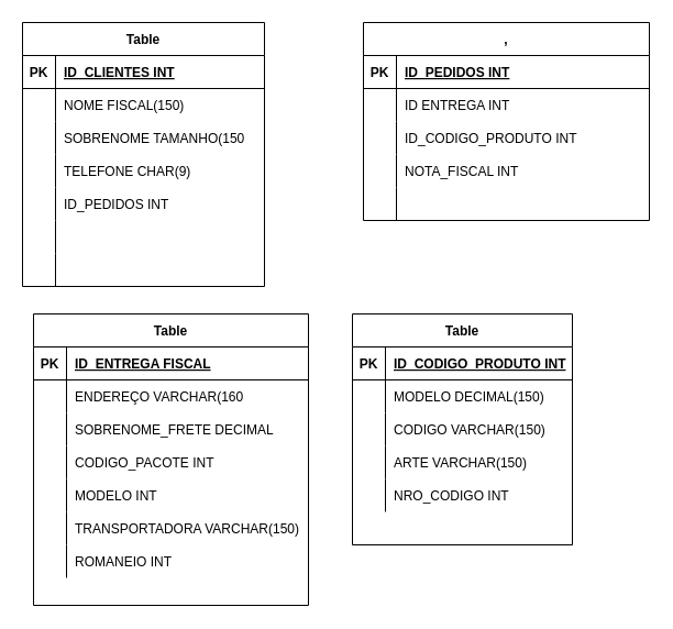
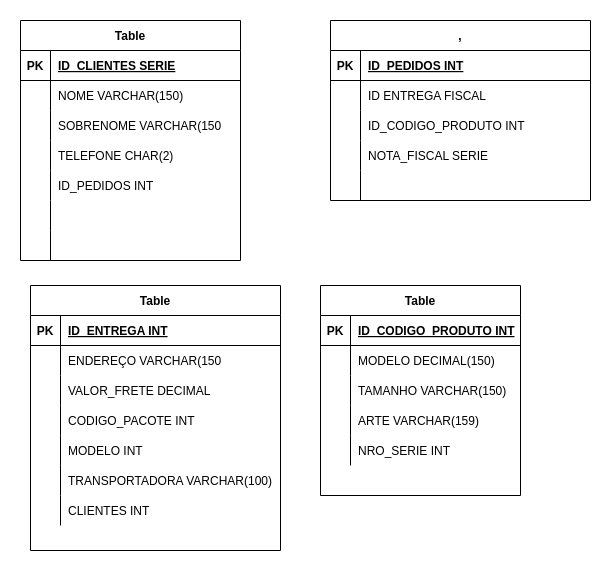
- <mxCell id="5" value="ID_CLIENTES INT" style="shape=partialRectangle;connectable=0;fillColor=none;top=0;left=0;bottom=0;right=0;align=left;spacingLeft=6;fontStyle=5;overflow=hidden;" vertex="1" parent="3"><mxGeometry x="30" width="190" height="30" as="geometry"><mxRectangle width="190" height="30" as="alternateBounds" /></mxGeometry></mxCell>
+ <mxCell id="5" value="ID_CLIENTES SERIE" style="shape=partialRectangle;connectable=0;fillColor=none;top=0;left=0;bottom=0;right=0;align=left;spacingLeft=6;fontStyle=5;overflow=hidden;" vertex="1" parent="3"><mxGeometry x="30" width="190" height="30" as="geometry"><mxRectangle width="190" height="30" as="alternateBounds" /></mxGeometry></mxCell>
- <mxCell id="8" value="NOME FISCAL(150)" style="shape=partialRectangle;connectable=0;fillColor=none;top=0;left=0;bottom=0;right=0;align=left;spacingLeft=6;overflow=hidden;" vertex="1" parent="6"><mxGeometry x="30" width="190" height="30" as="geometry"><mxRectangle width="190" height="30" as="alternateBounds" /></mxGeometry></mxCell>
+ <mxCell id="8" value="NOME VARCHAR(150)" style="shape=partialRectangle;connectable=0;fillColor=none;top=0;left=0;bottom=0;right=0;align=left;spacingLeft=6;overflow=hidden;" vertex="1" parent="6"><mxGeometry x="30" width="190" height="30" as="geometry"><mxRectangle width="190" height="30" as="alternateBounds" /></mxGeometry></mxCell>
- <mxCell id="30" value="ID ENTREGA INT" style="shape=partialRectangle;connectable=0;fillColor=none;top=0;left=0;bottom=0;right=0;align=left;spacingLeft=6;overflow=hidden;" vertex="1" parent="28"><mxGeometry x="30" width="230" height="30" as="geometry"><mxRectangle width="230" height="30" as="alternateBounds" /></mxGeometry></mxCell>
+ <mxCell id="30" value="ID ENTREGA FISCAL" style="shape=partialRectangle;connectable=0;fillColor=none;top=0;left=0;bottom=0;right=0;align=left;spacingLeft=6;overflow=hidden;" vertex="1" parent="28"><mxGeometry x="30" width="230" height="30" as="geometry"><mxRectangle width="230" height="30" as="alternateBounds" /></mxGeometry></mxCell>
- <mxCell id="11" value="SOBRENOME TAMANHO(150" style="shape=partialRectangle;connectable=0;fillColor=none;top=0;left=0;bottom=0;right=0;align=left;spacingLeft=6;overflow=hidden;" vertex="1" parent="9"><mxGeometry x="30" width="190" height="30" as="geometry"><mxRectangle width="190" height="30" as="alternateBounds" /></mxGeometry></mxCell>
+ <mxCell id="11" value="SOBRENOME VARCHAR(150" style="shape=partialRectangle;connectable=0;fillColor=none;top=0;left=0;bottom=0;right=0;align=left;spacingLeft=6;overflow=hidden;" vertex="1" parent="9"><mxGeometry x="30" width="190" height="30" as="geometry"><mxRectangle width="190" height="30" as="alternateBounds" /></mxGeometry></mxCell>
- <mxCell id="14" value="TELEFONE CHAR(9)" style="shape=partialRectangle;connectable=0;fillColor=none;top=0;left=0;bottom=0;right=0;align=left;spacingLeft=6;overflow=hidden;" vertex="1" parent="12"><mxGeometry x="30" width="190" height="30" as="geometry"><mxRectangle width="190" height="30" as="alternateBounds" /></mxGeometry></mxCell>
+ <mxCell id="14" value="TELEFONE CHAR(2)" style="shape=partialRectangle;connectable=0;fillColor=none;top=0;left=0;bottom=0;right=0;align=left;spacingLeft=6;overflow=hidden;" vertex="1" parent="12"><mxGeometry x="30" width="190" height="30" as="geometry"><mxRectangle width="190" height="30" as="alternateBounds" /></mxGeometry></mxCell>
- <mxCell id="36" value="NOTA_FISCAL INT" style="shape=partialRectangle;connectable=0;fillColor=none;top=0;left=0;bottom=0;right=0;align=left;spacingLeft=6;overflow=hidden;" vertex="1" parent="34"><mxGeometry x="30" width="230" height="30" as="geometry"><mxRectangle width="230" height="30" as="alternateBounds" /></mxGeometry></mxCell>
+ <mxCell id="36" value="NOTA_FISCAL SERIE" style="shape=partialRectangle;connectable=0;fillColor=none;top=0;left=0;bottom=0;right=0;align=left;spacingLeft=6;overflow=hidden;" vertex="1" parent="34"><mxGeometry x="30" width="230" height="30" as="geometry"><mxRectangle width="230" height="30" as="alternateBounds" /></mxGeometry></mxCell>
- <mxCell id="43" value="ID_ENTREGA FISCAL" style="shape=partialRectangle;connectable=0;fillColor=none;top=0;left=0;bottom=0;right=0;align=left;spacingLeft=6;fontStyle=5;overflow=hidden;" vertex="1" parent="41"><mxGeometry x="30" width="220" height="30" as="geometry"><mxRectangle width="220" height="30" as="alternateBounds" /></mxGeometry></mxCell>
+ <mxCell id="43" value="ID_ENTREGA INT" style="shape=partialRectangle;connectable=0;fillColor=none;top=0;left=0;bottom=0;right=0;align=left;spacingLeft=6;fontStyle=5;overflow=hidden;" vertex="1" parent="41"><mxGeometry x="30" width="220" height="30" as="geometry"><mxRectangle width="220" height="30" as="alternateBounds" /></mxGeometry></mxCell>
- <mxCell id="46" value="ENDEREÇO VARCHAR(160" style="shape=partialRectangle;connectable=0;fillColor=none;top=0;left=0;bottom=0;right=0;align=left;spacingLeft=6;overflow=hidden;" vertex="1" parent="44"><mxGeometry x="30" width="220" height="30" as="geometry"><mxRectangle width="220" height="30" as="alternateBounds" /></mxGeometry></mxCell>
+ <mxCell id="46" value="ENDEREÇO VARCHAR(150" style="shape=partialRectangle;connectable=0;fillColor=none;top=0;left=0;bottom=0;right=0;align=left;spacingLeft=6;overflow=hidden;" vertex="1" parent="44"><mxGeometry x="30" width="220" height="30" as="geometry"><mxRectangle width="220" height="30" as="alternateBounds" /></mxGeometry></mxCell>
- <mxCell id="49" value="SOBRENOME_FRETE DECIMAL" style="shape=partialRectangle;connectable=0;fillColor=none;top=0;left=0;bottom=0;right=0;align=left;spacingLeft=6;overflow=hidden;" vertex="1" parent="47"><mxGeometry x="30" width="220" height="30" as="geometry"><mxRectangle width="220" height="30" as="alternateBounds" /></mxGeometry></mxCell>
+ <mxCell id="49" value="VALOR_FRETE DECIMAL" style="shape=partialRectangle;connectable=0;fillColor=none;top=0;left=0;bottom=0;right=0;align=left;spacingLeft=6;overflow=hidden;" vertex="1" parent="47"><mxGeometry x="30" width="220" height="30" as="geometry"><mxRectangle width="220" height="30" as="alternateBounds" /></mxGeometry></mxCell>
- <mxCell id="71" value="CODIGO VARCHAR(150)" style="shape=partialRectangle;connectable=0;fillColor=none;top=0;left=0;bottom=0;right=0;align=left;spacingLeft=6;overflow=hidden;" vertex="1" parent="69"><mxGeometry x="30" width="170" height="30" as="geometry"><mxRectangle width="170" height="30" as="alternateBounds" /></mxGeometry></mxCell>
+ <mxCell id="71" value="TAMANHO VARCHAR(150)" style="shape=partialRectangle;connectable=0;fillColor=none;top=0;left=0;bottom=0;right=0;align=left;spacingLeft=6;overflow=hidden;" vertex="1" parent="69"><mxGeometry x="30" width="170" height="30" as="geometry"><mxRectangle width="170" height="30" as="alternateBounds" /></mxGeometry></mxCell>
- <mxCell id="74" value="ARTE VARCHAR(150)" style="shape=partialRectangle;connectable=0;fillColor=none;top=0;left=0;bottom=0;right=0;align=left;spacingLeft=6;overflow=hidden;" vertex="1" parent="72"><mxGeometry x="30" width="170" height="30" as="geometry"><mxRectangle width="170" height="30" as="alternateBounds" /></mxGeometry></mxCell>
+ <mxCell id="74" value="ARTE VARCHAR(159)" style="shape=partialRectangle;connectable=0;fillColor=none;top=0;left=0;bottom=0;right=0;align=left;spacingLeft=6;overflow=hidden;" vertex="1" parent="72"><mxGeometry x="30" width="170" height="30" as="geometry"><mxRectangle width="170" height="30" as="alternateBounds" /></mxGeometry></mxCell>
- <mxCell id="77" value="NRO_CODIGO INT" style="shape=partialRectangle;connectable=0;fillColor=none;top=0;left=0;bottom=0;right=0;align=left;spacingLeft=6;overflow=hidden;" vertex="1" parent="75"><mxGeometry x="30" width="170" height="30" as="geometry"><mxRectangle width="170" height="30" as="alternateBounds" /></mxGeometry></mxCell>
+ <mxCell id="77" value="NRO_SERIE INT" style="shape=partialRectangle;connectable=0;fillColor=none;top=0;left=0;bottom=0;right=0;align=left;spacingLeft=6;overflow=hidden;" vertex="1" parent="75"><mxGeometry x="30" width="170" height="30" as="geometry"><mxRectangle width="170" height="30" as="alternateBounds" /></mxGeometry></mxCell>
- <mxCell id="58" value="TRANSPORTADORA VARCHAR(150)" style="shape=partialRectangle;connectable=0;fillColor=none;top=0;left=0;bottom=0;right=0;align=left;spacingLeft=6;overflow=hidden;" vertex="1" parent="56"><mxGeometry x="30" width="220" height="30" as="geometry"><mxRectangle width="220" height="30" as="alternateBounds" /></mxGeometry></mxCell>
+ <mxCell id="58" value="TRANSPORTADORA VARCHAR(100)" style="shape=partialRectangle;connectable=0;fillColor=none;top=0;left=0;bottom=0;right=0;align=left;spacingLeft=6;overflow=hidden;" vertex="1" parent="56"><mxGeometry x="30" width="220" height="30" as="geometry"><mxRectangle width="220" height="30" as="alternateBounds" /></mxGeometry></mxCell>
- <mxCell id="61" value="ROMANEIO INT" style="shape=partialRectangle;connectable=0;fillColor=none;top=0;left=0;bottom=0;right=0;align=left;spacingLeft=6;overflow=hidden;" vertex="1" parent="59"><mxGeometry x="30" width="220" height="30" as="geometry"><mxRectangle width="220" height="30" as="alternateBounds" /></mxGeometry></mxCell>
+ <mxCell id="61" value="CLIENTES INT" style="shape=partialRectangle;connectable=0;fillColor=none;top=0;left=0;bottom=0;right=0;align=left;spacingLeft=6;overflow=hidden;" vertex="1" parent="59"><mxGeometry x="30" width="220" height="30" as="geometry"><mxRectangle width="220" height="30" as="alternateBounds" /></mxGeometry></mxCell>
